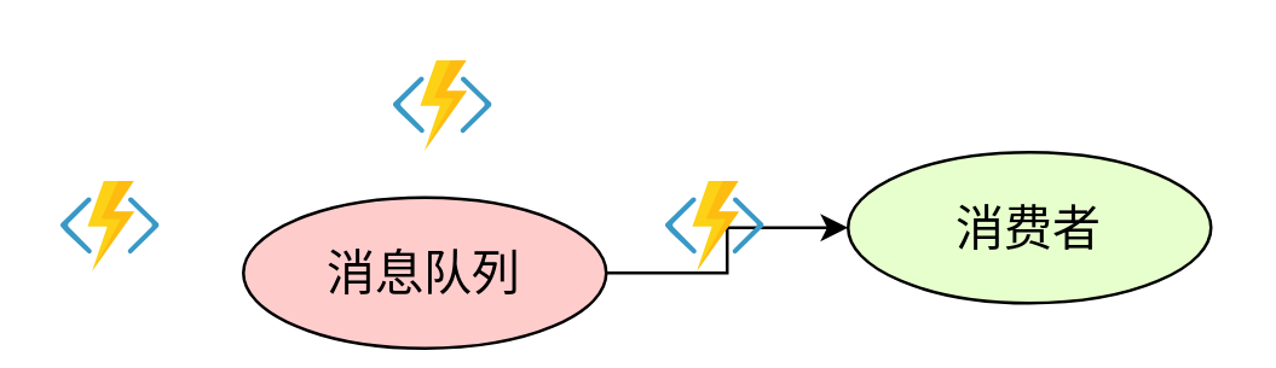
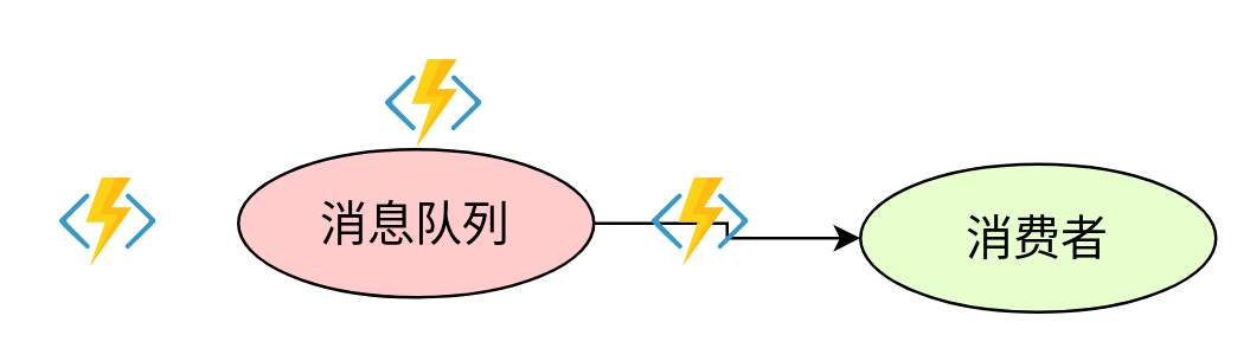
- <mxCell id="4" value="消费者" style="ellipse;whiteSpace=wrap;html=1;fillColor=#E6FFCC;fontSize=16;" vertex="1" parent="1"><mxGeometry x="280" y="50" width="120" height="50" as="geometry" /></mxCell>
+ <mxCell id="4" value="消费者" style="ellipse;whiteSpace=wrap;html=1;fillColor=#E6FFCC;fontSize=16;" vertex="1" parent="1"><mxGeometry x="290" y="55" width="120" height="50" as="geometry" /></mxCell>
- <mxCell id="3" value="消息队列" style="ellipse;whiteSpace=wrap;html=1;fillColor=#FFCCCC;fontSize=16;" vertex="1" parent="1"><mxGeometry x="80" y="65" width="120" height="50" as="geometry" /></mxCell>
+ <mxCell id="3" value="消息队列" style="ellipse;whiteSpace=wrap;html=1;fillColor=#FFCCCC;fontSize=16;" vertex="1" parent="1"><mxGeometry x="80" y="50" width="120" height="50" as="geometry" /></mxCell>
